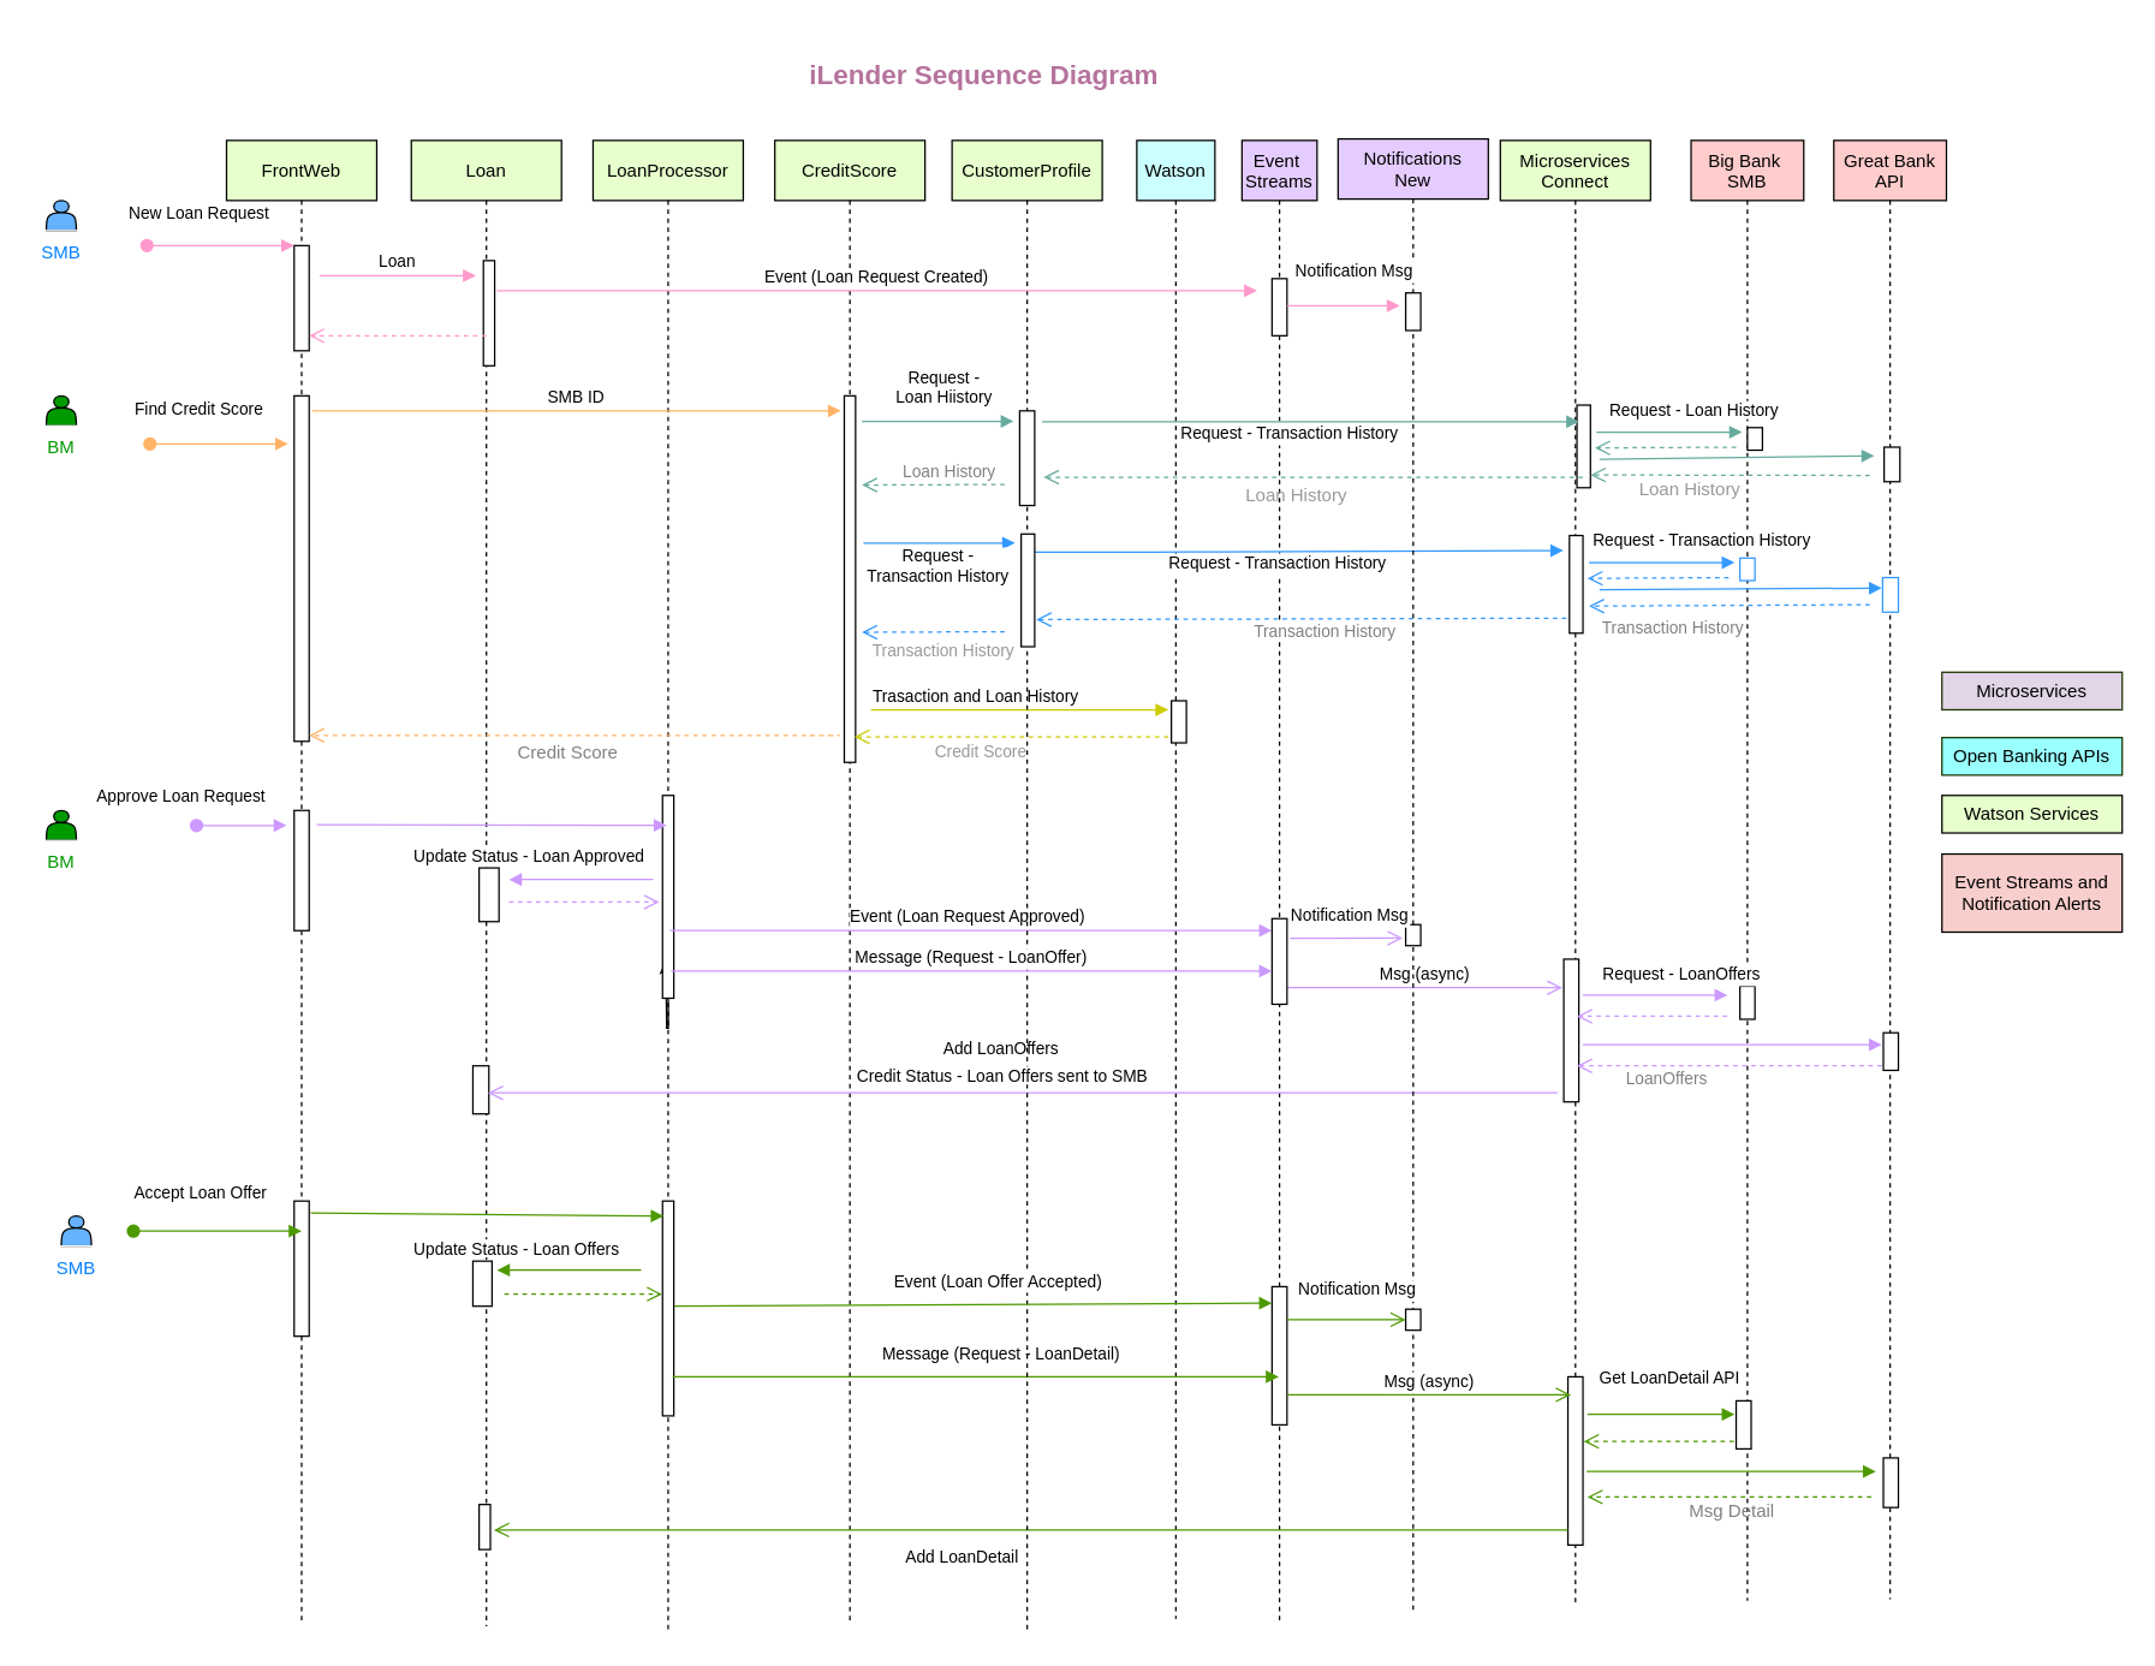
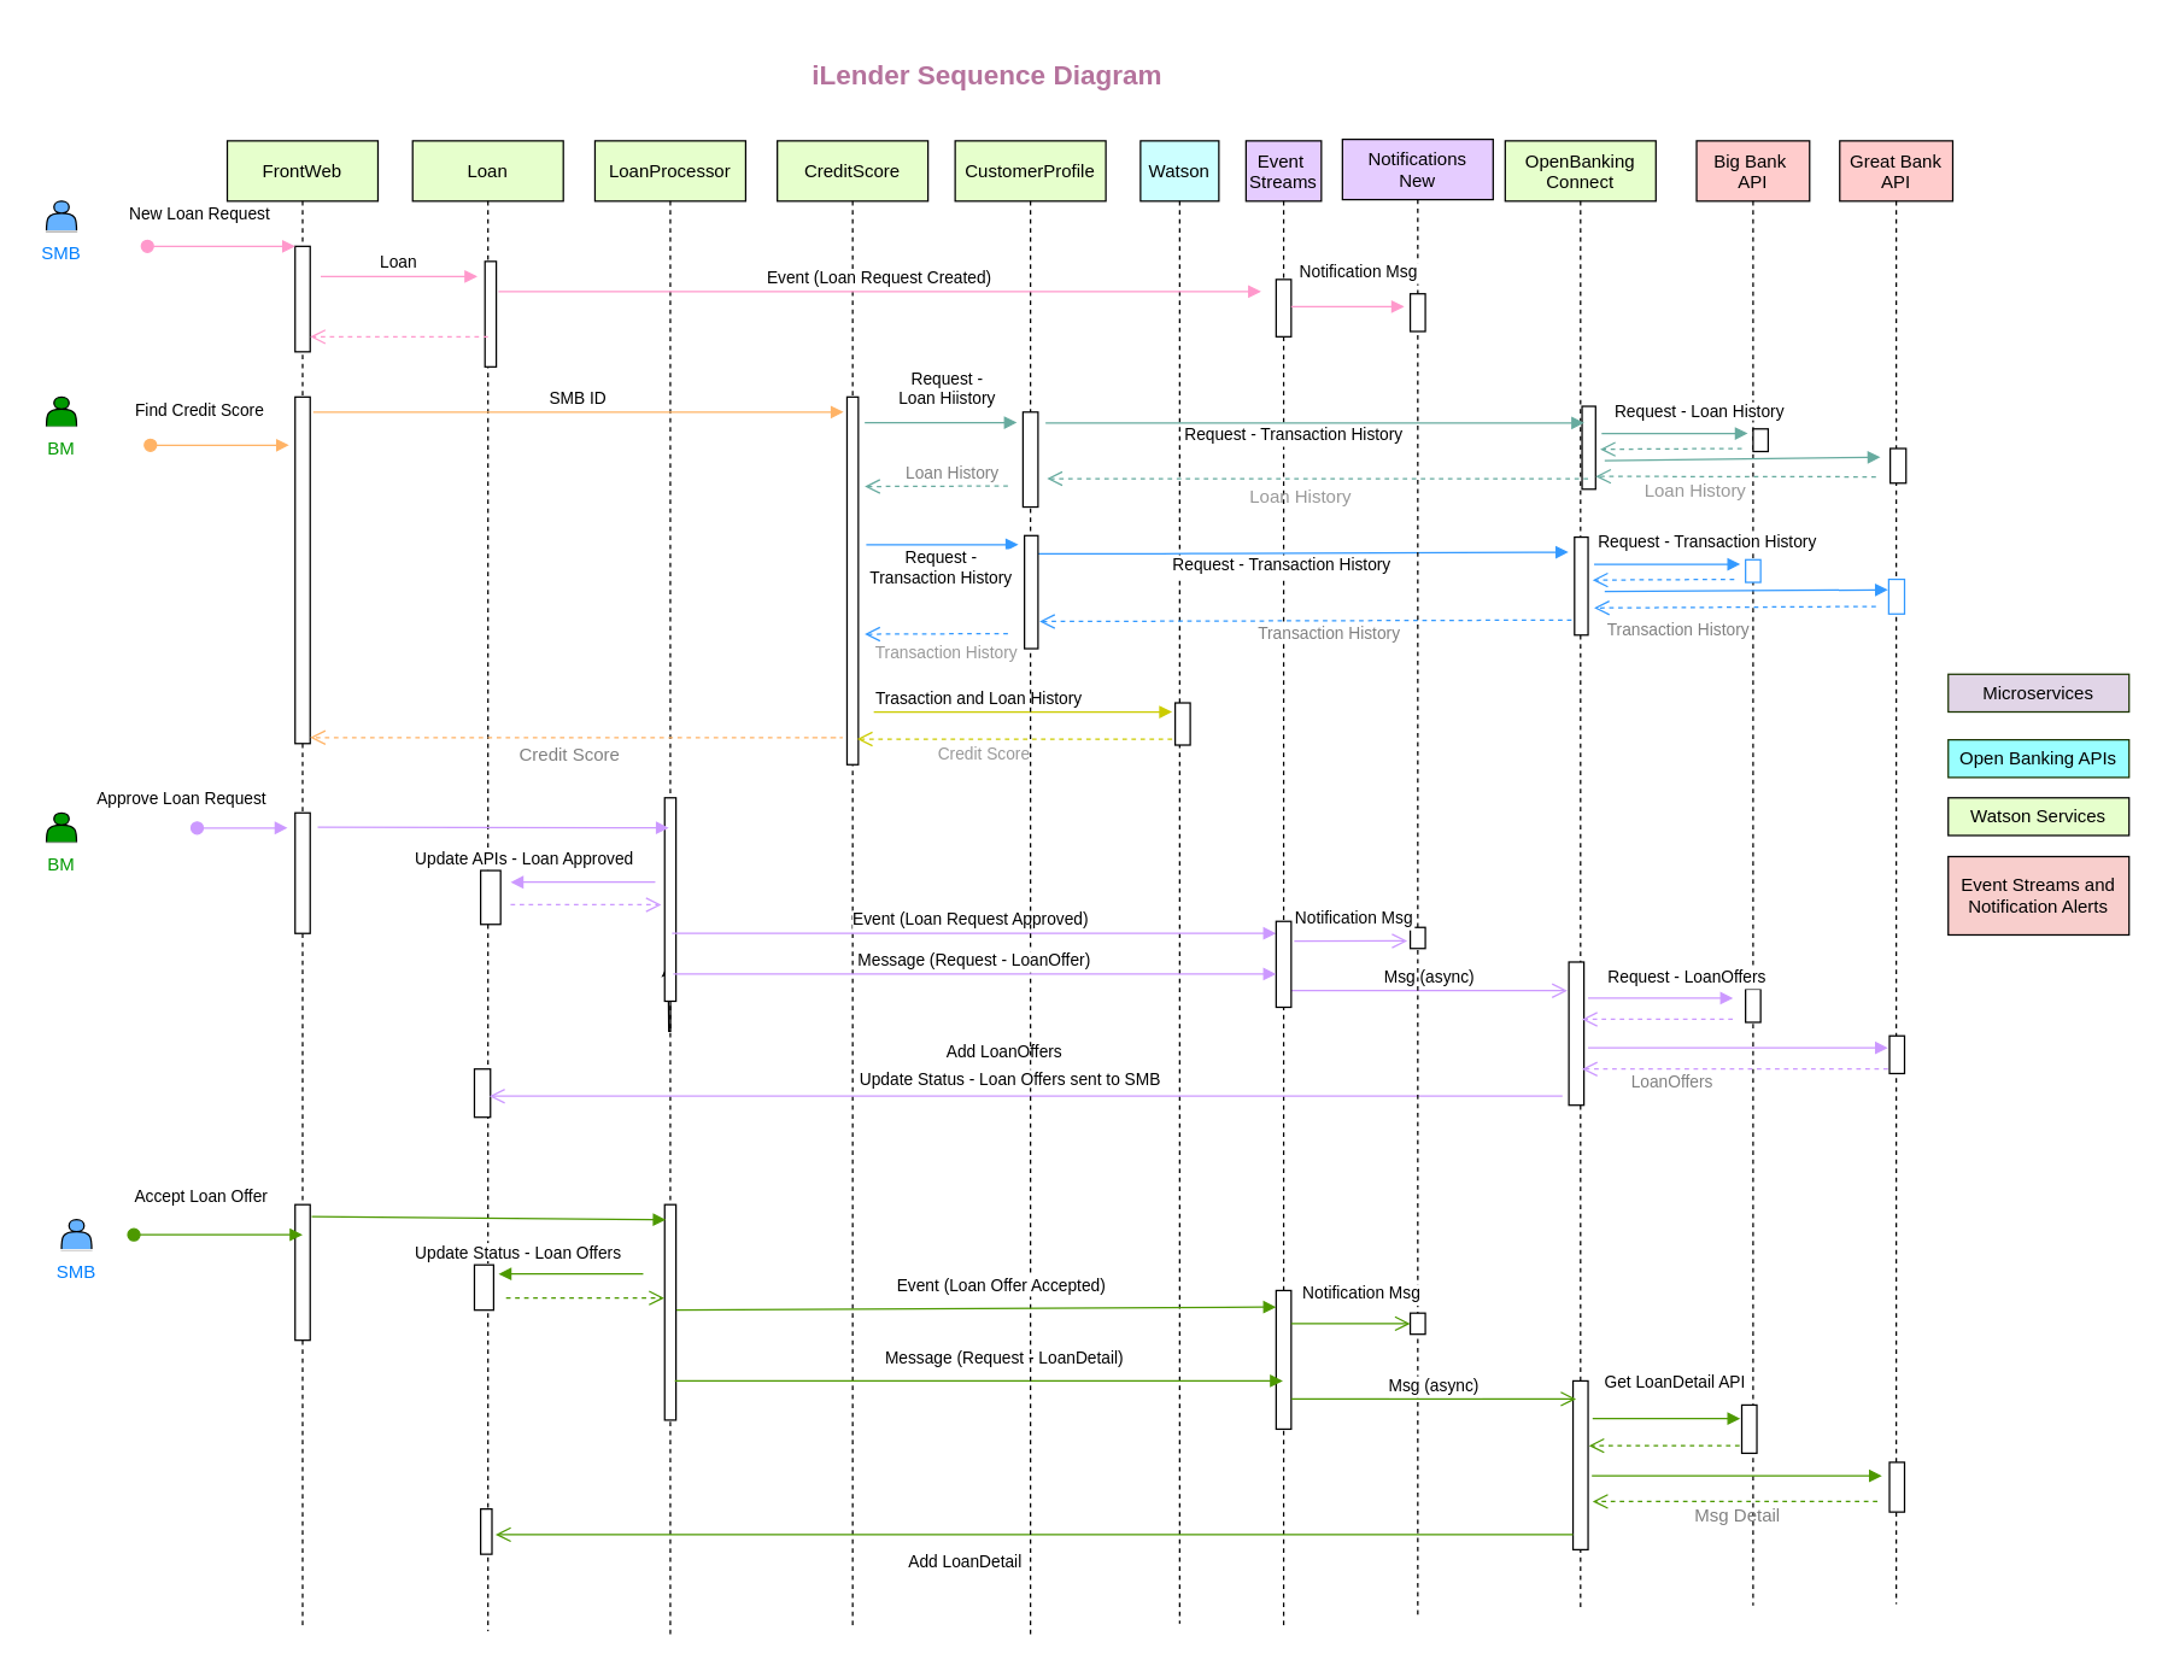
- <mxCell id="22" value="Microservices&#10;Connect" style="shape=umlLifeline;perimeter=lifelinePerimeter;container=1;collapsible=0;recursiveResize=0;rounded=0;shadow=0;strokeWidth=1;fillColor=#E6FFCC;" parent="1" vertex="1"><mxGeometry x="998" y="93" width="100" height="976" as="geometry" /></mxCell>
+ <mxCell id="22" value="OpenBanking&#10;Connect" style="shape=umlLifeline;perimeter=lifelinePerimeter;container=1;collapsible=0;recursiveResize=0;rounded=0;shadow=0;strokeWidth=1;fillColor=#E6FFCC;" parent="1" vertex="1"><mxGeometry x="998" y="93" width="100" height="976" as="geometry" /></mxCell>
- <mxCell id="39" value="Big Bank &#10;SMB" style="shape=umlLifeline;perimeter=lifelinePerimeter;container=1;collapsible=0;recursiveResize=0;rounded=0;shadow=0;strokeWidth=1;fillColor=#FFCCCC;" parent="1" vertex="1"><mxGeometry x="1125" y="93" width="75" height="972" as="geometry" /></mxCell>
+ <mxCell id="39" value="Big Bank &#10;API" style="shape=umlLifeline;perimeter=lifelinePerimeter;container=1;collapsible=0;recursiveResize=0;rounded=0;shadow=0;strokeWidth=1;fillColor=#FFCCCC;" parent="1" vertex="1"><mxGeometry x="1125" y="93" width="75" height="972" as="geometry" /></mxCell>
- <mxCell id="76" value="&lt;meta charset=&quot;utf-8&quot;&gt;&lt;span style=&quot;color: rgb(0, 0, 0); font-family: helvetica; font-size: 11px; font-style: normal; font-weight: 400; letter-spacing: normal; text-align: center; text-indent: 0px; text-transform: none; word-spacing: 0px; background-color: rgb(255, 255, 255); display: inline; float: none;&quot;&gt;Update Status - Loan Approved&lt;/span&gt;" style="text;whiteSpace=wrap;html=1;" parent="1" vertex="1"><mxGeometry x="272.997" y="556.003" width="174" height="28" as="geometry" /></mxCell>
+ <mxCell id="76" value="&lt;meta charset=&quot;utf-8&quot;&gt;&lt;span style=&quot;color: rgb(0, 0, 0); font-family: helvetica; font-size: 11px; font-style: normal; font-weight: 400; letter-spacing: normal; text-align: center; text-indent: 0px; text-transform: none; word-spacing: 0px; background-color: rgb(255, 255, 255); display: inline; float: none;&quot;&gt;Update APIs - Loan Approved&lt;/span&gt;" style="text;whiteSpace=wrap;html=1;" parent="1" vertex="1"><mxGeometry x="272.997" y="556.003" width="174" height="28" as="geometry" /></mxCell>
- <mxCell id="79" value="&lt;meta charset=&quot;utf-8&quot;&gt;&lt;span style=&quot;color: rgb(0, 0, 0); font-family: helvetica; font-size: 11px; font-style: normal; font-weight: 400; letter-spacing: normal; text-align: center; text-indent: 0px; text-transform: none; word-spacing: 0px; background-color: rgb(255, 255, 255); display: inline; float: none;&quot;&gt;Credit Status - Loan Offers sent to SMB&lt;/span&gt;" style="text;whiteSpace=wrap;html=1;" parent="1" vertex="1"><mxGeometry x="567.997" y="702.003" width="220" height="28" as="geometry" /></mxCell>
+ <mxCell id="79" value="&lt;meta charset=&quot;utf-8&quot;&gt;&lt;span style=&quot;color: rgb(0, 0, 0); font-family: helvetica; font-size: 11px; font-style: normal; font-weight: 400; letter-spacing: normal; text-align: center; text-indent: 0px; text-transform: none; word-spacing: 0px; background-color: rgb(255, 255, 255); display: inline; float: none;&quot;&gt;Update Status - Loan Offers sent to SMB&lt;/span&gt;" style="text;whiteSpace=wrap;html=1;" parent="1" vertex="1"><mxGeometry x="567.997" y="702.003" width="220" height="28" as="geometry" /></mxCell>
